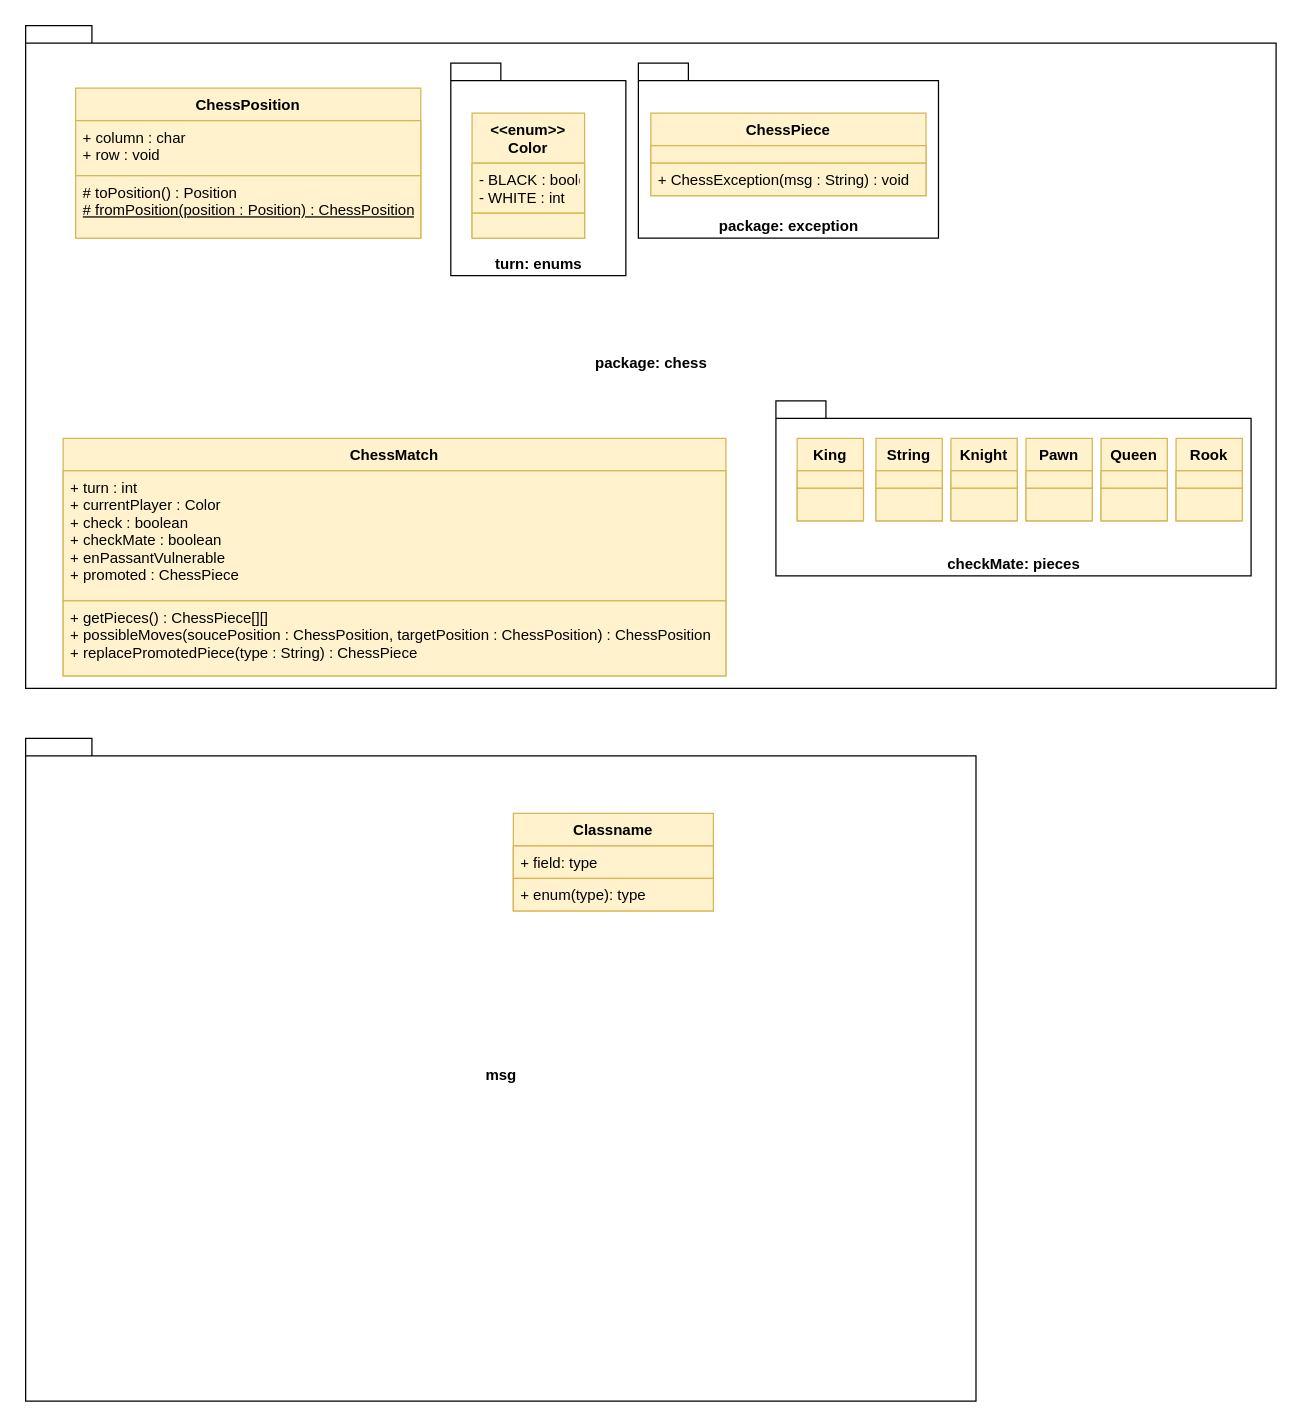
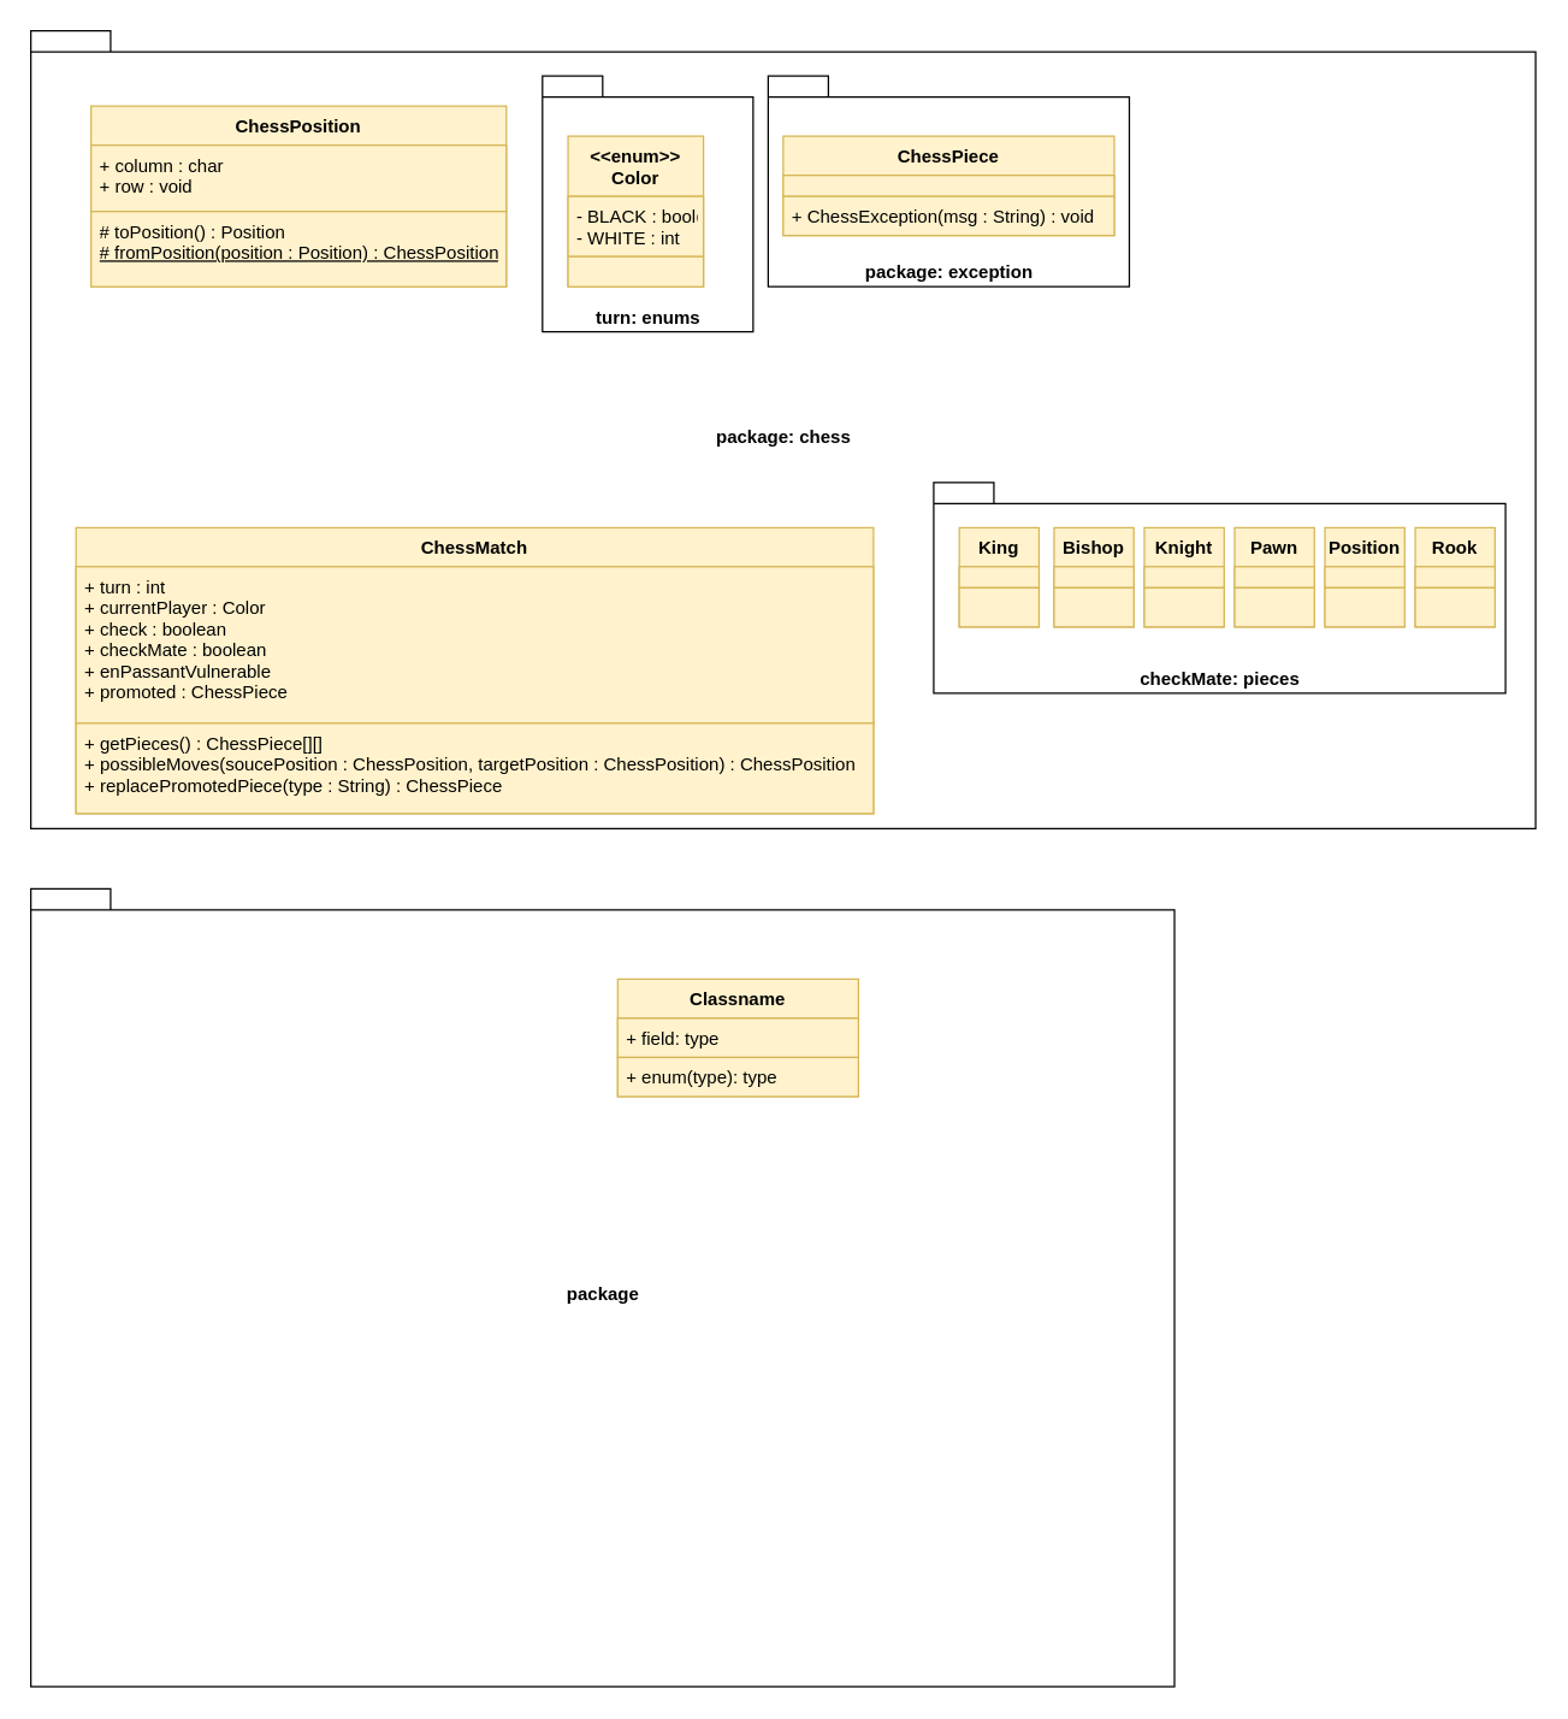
- <mxCell id="25" value="String" style="swimlane;fontStyle=1;align=center;verticalAlign=top;childLayout=stackLayout;horizontal=1;startSize=26;horizontalStack=0;resizeParent=1;resizeParentMax=0;resizeLast=0;collapsible=1;marginBottom=0;fillColor=#fff2cc;strokeColor=#d6b656;" vertex="1" parent="1"><mxGeometry x="700" y="350" width="53" height="66" as="geometry" /></mxCell>
+ <mxCell id="25" value="Bishop" style="swimlane;fontStyle=1;align=center;verticalAlign=top;childLayout=stackLayout;horizontal=1;startSize=26;horizontalStack=0;resizeParent=1;resizeParentMax=0;resizeLast=0;collapsible=1;marginBottom=0;fillColor=#fff2cc;strokeColor=#d6b656;" vertex="1" parent="1"><mxGeometry x="700" y="350" width="53" height="66" as="geometry" /></mxCell>
- <mxCell id="34" value="Queen" style="swimlane;fontStyle=1;align=center;verticalAlign=top;childLayout=stackLayout;horizontal=1;startSize=26;horizontalStack=0;resizeParent=1;resizeParentMax=0;resizeLast=0;collapsible=1;marginBottom=0;fillColor=#fff2cc;strokeColor=#d6b656;" vertex="1" parent="1"><mxGeometry x="880" y="350" width="53" height="66" as="geometry" /></mxCell>
+ <mxCell id="34" value="Position" style="swimlane;fontStyle=1;align=center;verticalAlign=top;childLayout=stackLayout;horizontal=1;startSize=26;horizontalStack=0;resizeParent=1;resizeParentMax=0;resizeLast=0;collapsible=1;marginBottom=0;fillColor=#fff2cc;strokeColor=#d6b656;" vertex="1" parent="1"><mxGeometry x="880" y="350" width="53" height="66" as="geometry" /></mxCell>
- <mxCell id="11" value="msg" style="shape=folder;fontStyle=1;spacingTop=10;tabWidth=40;tabHeight=14;tabPosition=left;html=1;fillColor=none;" vertex="1" parent="1"><mxGeometry x="20" y="590" width="760" height="530" as="geometry" /></mxCell>
+ <mxCell id="11" value="package" style="shape=folder;fontStyle=1;spacingTop=10;tabWidth=40;tabHeight=14;tabPosition=left;html=1;fillColor=none;" vertex="1" parent="1"><mxGeometry x="20" y="590" width="760" height="530" as="geometry" /></mxCell>
